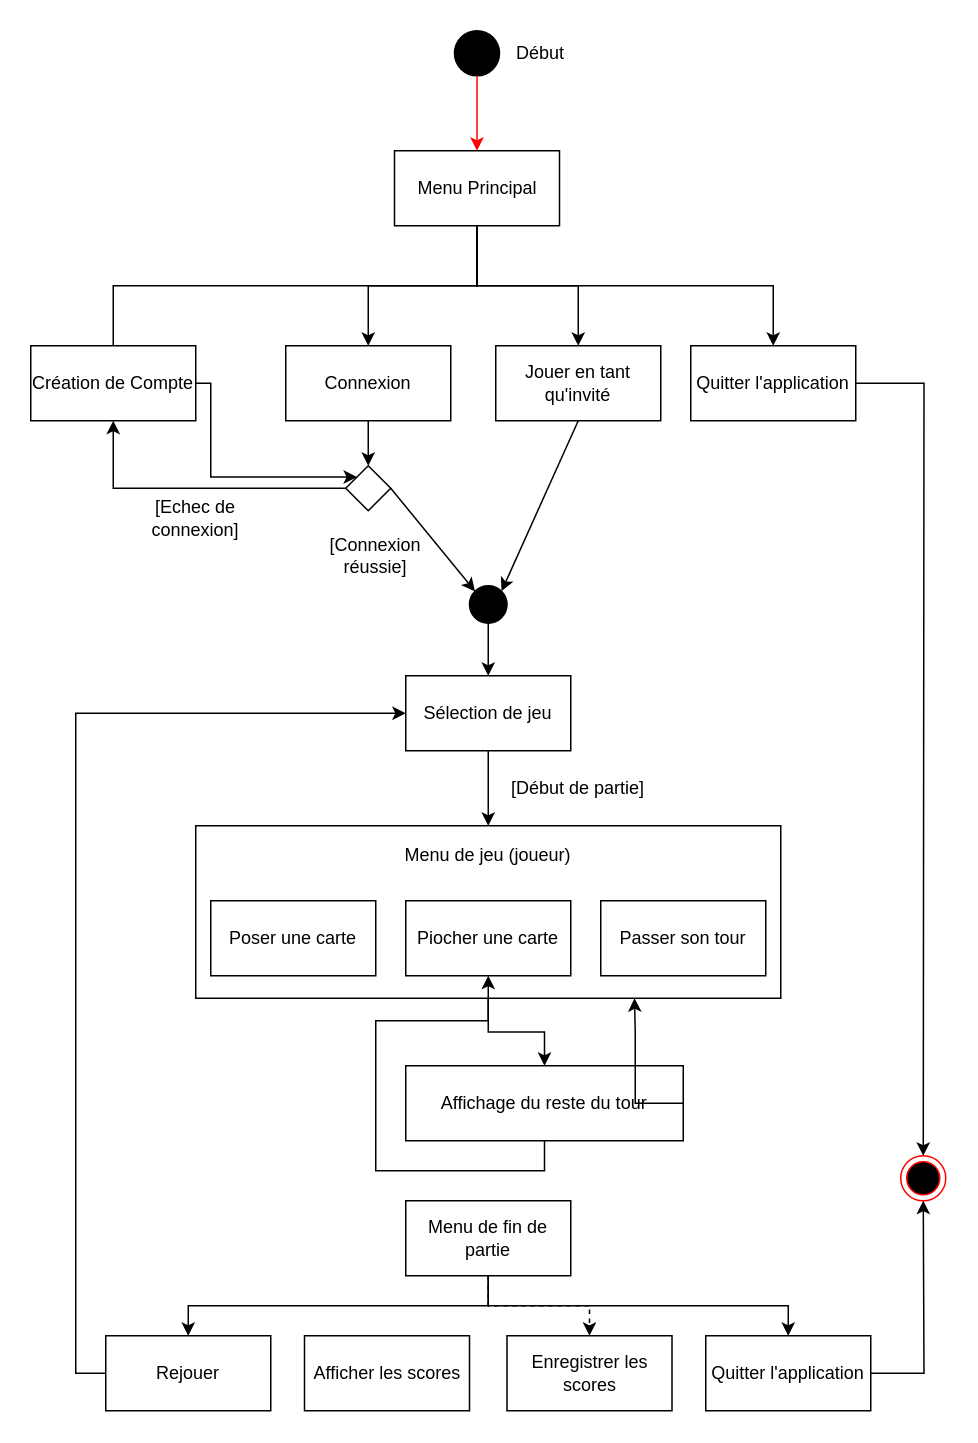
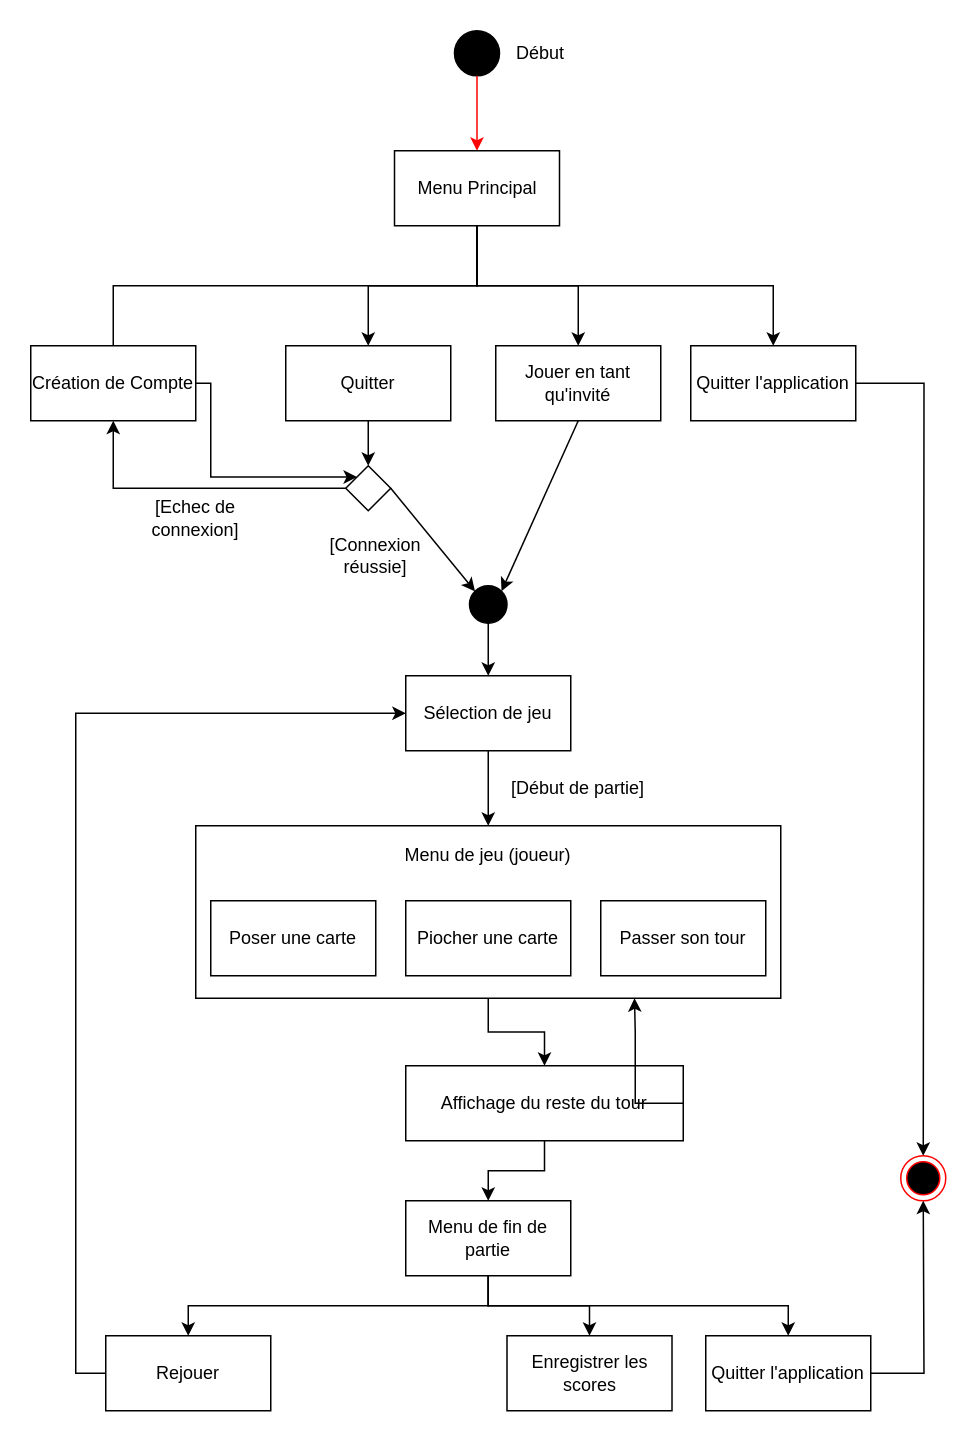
- <mxCell id="13" value="Connexion" style="rounded=0;whiteSpace=wrap;html=1;fillColor=none;" parent="1" vertex="1"><mxGeometry x="190" y="230" width="110" height="50" as="geometry" /></mxCell>
+ <mxCell id="13" value="Quitter" style="rounded=0;whiteSpace=wrap;html=1;fillColor=none;" parent="1" vertex="1"><mxGeometry x="190" y="230" width="110" height="50" as="geometry" /></mxCell>
- <mxCell id="32" style="edgeStyle=orthogonalEdgeStyle;rounded=0;orthogonalLoop=1;jettySize=auto;html=1;exitX=0.5;exitY=1;exitDx=0;exitDy=0;strokeColor=#000000;" parent="1" source="33" target="26" edge="1"><mxGeometry relative="1" as="geometry" /></mxCell>
+ <mxCell id="32" style="edgeStyle=orthogonalEdgeStyle;rounded=0;orthogonalLoop=1;jettySize=auto;html=1;exitX=0.5;exitY=1;exitDx=0;exitDy=0;entryX=0.5;entryY=0;entryDx=0;entryDy=0;strokeColor=#000000;" parent="1" source="33" target="40" edge="1"><mxGeometry relative="1" as="geometry" /></mxCell>
- <mxCell id="37" style="edgeStyle=orthogonalEdgeStyle;rounded=0;orthogonalLoop=1;jettySize=auto;html=1;exitX=0.5;exitY=1;exitDx=0;exitDy=0;strokeColor=#000000;dashed=1;" parent="1" source="40" target="42" edge="1"><mxGeometry relative="1" as="geometry" /></mxCell>
+ <mxCell id="37" style="edgeStyle=orthogonalEdgeStyle;rounded=0;orthogonalLoop=1;jettySize=auto;html=1;exitX=0.5;exitY=1;exitDx=0;exitDy=0;strokeColor=#000000;" parent="1" source="40" target="42" edge="1"><mxGeometry relative="1" as="geometry" /></mxCell>
- <mxCell id="41" value="Afficher les scores" style="rounded=0;whiteSpace=wrap;html=1;fillColor=none;" parent="1" vertex="1"><mxGeometry x="202.5" y="890" width="110" height="50" as="geometry" /></mxCell>
